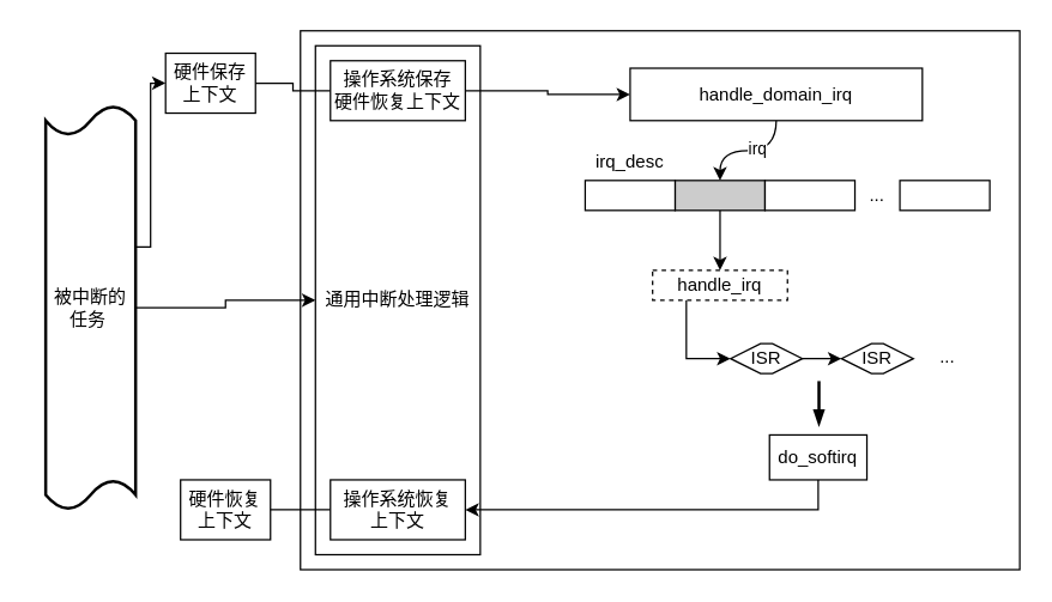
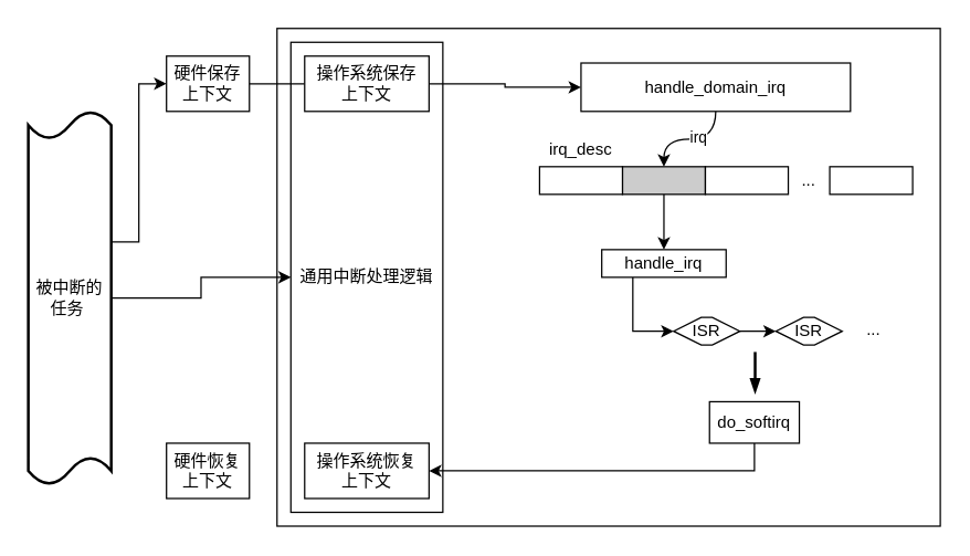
- <mxCell id="6" value="硬件保存上下文" style="rounded=0;whiteSpace=wrap;html=1;" vertex="1" parent="1"><mxGeometry x="110" y="35" width="60" height="40" as="geometry" /></mxCell>
+ <mxCell id="6" value="硬件保存上下文" style="rounded=0;whiteSpace=wrap;html=1;" vertex="1" parent="1"><mxGeometry x="120" y="40" width="60" height="40" as="geometry" /></mxCell>
- <mxCell id="12" value="操作系统保存&lt;br&gt;硬件恢复上下文" style="rounded=0;whiteSpace=wrap;html=1;" vertex="1" parent="1"><mxGeometry x="220" y="40" width="90" height="40" as="geometry" /></mxCell>
+ <mxCell id="12" value="操作系统保存&lt;br&gt;上下文" style="rounded=0;whiteSpace=wrap;html=1;" vertex="1" parent="1"><mxGeometry x="220" y="40" width="90" height="40" as="geometry" /></mxCell>
- <mxCell id="23" value="handle_irq" style="rounded=0;whiteSpace=wrap;html=1;dashed=1;" vertex="1" parent="1"><mxGeometry x="435" y="180" width="90" height="20" as="geometry" /></mxCell>
+ <mxCell id="23" value="handle_irq" style="rounded=0;whiteSpace=wrap;html=1;" vertex="1" parent="1"><mxGeometry x="435" y="180" width="90" height="20" as="geometry" /></mxCell>
- <mxCell id="5" value="被中断的任务&amp;nbsp;" style="shape=tape;whiteSpace=wrap;html=1;strokeWidth=2;size=0.074;" vertex="1" parent="1"><mxGeometry x="30" y="70" width="60" height="270" as="geometry" /></mxCell>
+ <mxCell id="5" value="被中断的任务&amp;nbsp;" style="shape=tape;whiteSpace=wrap;html=1;strokeWidth=2;size=0.074;" vertex="1" parent="1"><mxGeometry x="20" y="80" width="60" height="270" as="geometry" /></mxCell>
- <mxCell id="10" style="edgeStyle=orthogonalEdgeStyle;rounded=0;orthogonalLoop=1;jettySize=auto;html=1;exitX=1;exitY=0.5;exitDx=0;exitDy=0;entryX=0;entryY=0.5;entryDx=0;entryDy=0;endArrow=none;endFill=0;" edge="1" parent="1" source="7" target="13"><mxGeometry relative="1" as="geometry"><mxPoint x="220" y="340" as="sourcePoint" /></mxGeometry></mxCell>
